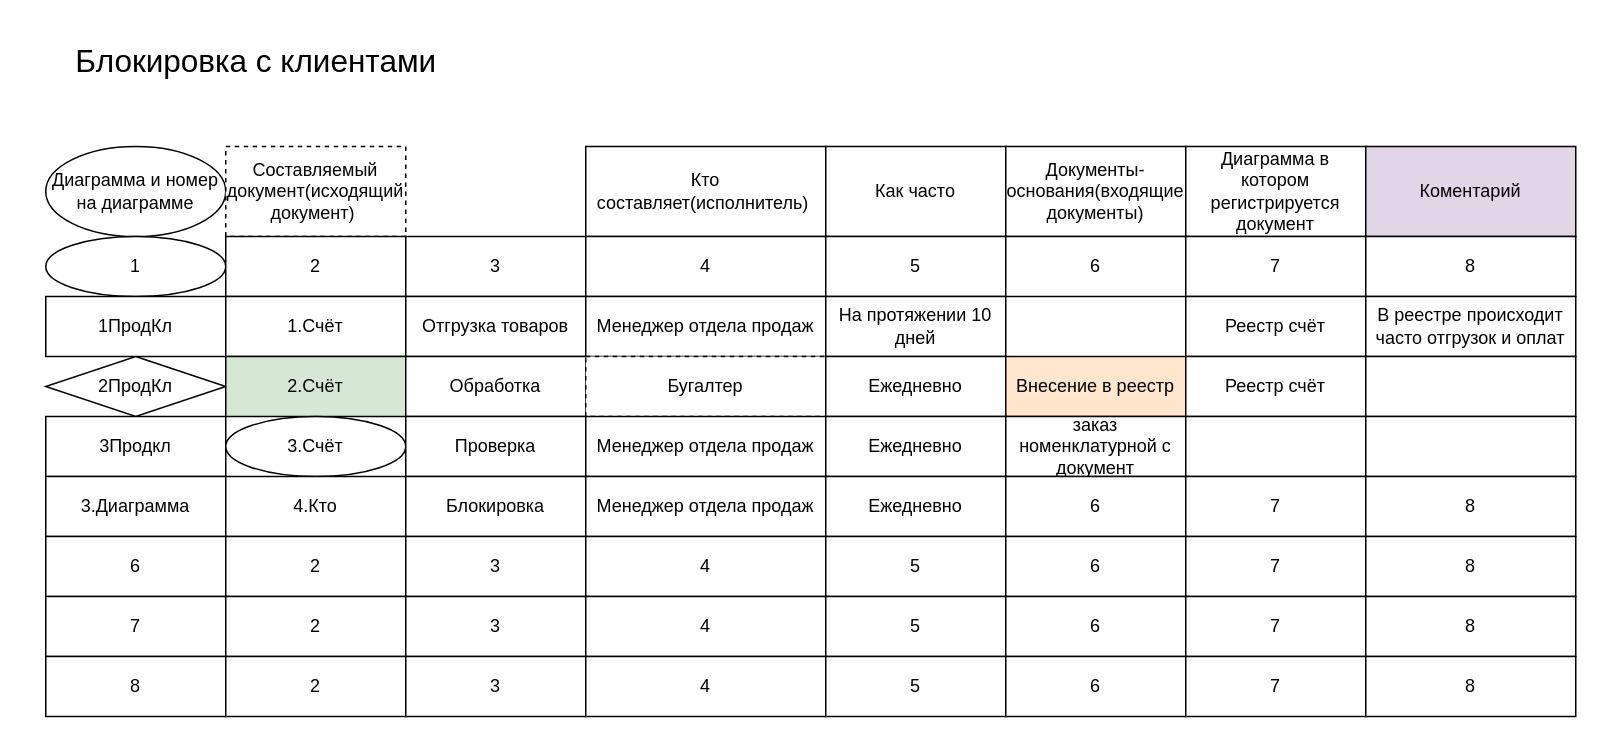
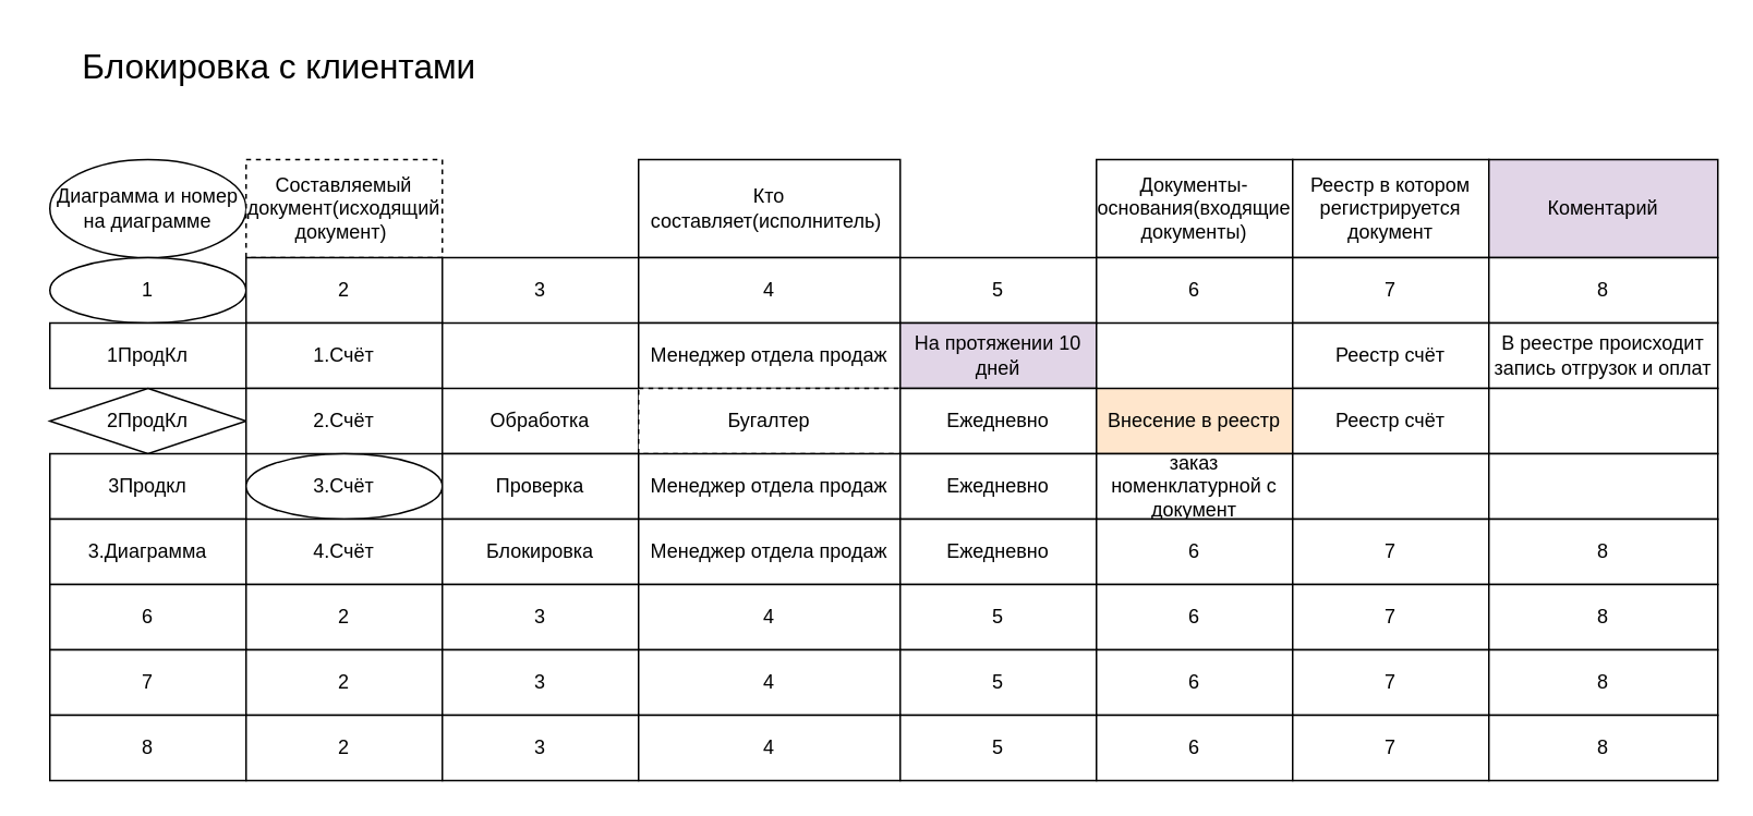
- <mxCell id="5" value="Как часто" style="rounded=0;whiteSpace=wrap;html=1;" vertex="1" parent="1"><mxGeometry x="550" width="120" height="60" as="geometry" y="97" /></mxCell>
- <mxCell id="7" value="Диаграмма в котором регистрируется документ" style="rounded=0;whiteSpace=wrap;html=1;" vertex="1" parent="1"><mxGeometry x="790" width="120" height="60" as="geometry" y="97" /></mxCell>
+ <mxCell id="7" value="Реестр в котором регистрируется документ" style="rounded=0;whiteSpace=wrap;html=1;" vertex="1" parent="1"><mxGeometry x="790" width="120" height="60" as="geometry" y="97" /></mxCell>
- <mxCell id="19" value="Отгрузка товаров" style="rounded=0;whiteSpace=wrap;html=1;" vertex="1" parent="1"><mxGeometry x="270" y="197" width="120" height="40" as="geometry" /></mxCell>
- <mxCell id="21" value="На протяжении 10 дней" style="rounded=0;whiteSpace=wrap;html=1;" vertex="1" parent="1"><mxGeometry x="550" y="197" width="120" height="40" as="geometry" /></mxCell>
+ <mxCell id="21" value="На протяжении 10 дней" style="rounded=0;whiteSpace=wrap;html=1;fillColor=#e1d5e7;" vertex="1" parent="1"><mxGeometry x="550" y="197" width="120" height="40" as="geometry" /></mxCell>
- <mxCell id="23" value="В реестре происходит часто отгрузок и оплат" style="rounded=0;whiteSpace=wrap;html=1;" vertex="1" parent="1"><mxGeometry x="910" y="197" width="140" height="40" as="geometry" /></mxCell>
+ <mxCell id="23" value="В реестре происходит запись отгрузок и оплат" style="rounded=0;whiteSpace=wrap;html=1;" vertex="1" parent="1"><mxGeometry x="910" y="197" width="140" height="40" as="geometry" /></mxCell>
- <mxCell id="25" value="2.Счёт" style="rounded=0;whiteSpace=wrap;html=1;fillColor=#d5e8d4;" vertex="1" parent="1"><mxGeometry x="150" y="237" width="120" height="40" as="geometry" /></mxCell>
+ <mxCell id="25" value="2.Счёт" style="rounded=0;whiteSpace=wrap;html=1;" vertex="1" parent="1"><mxGeometry x="150" y="237" width="120" height="40" as="geometry" /></mxCell>
- <mxCell id="41" value="4.Кто" style="rounded=0;whiteSpace=wrap;html=1;" vertex="1" parent="1"><mxGeometry x="150" y="317" width="120" height="40" as="geometry" /></mxCell>
+ <mxCell id="41" value="4.Счёт" style="rounded=0;whiteSpace=wrap;html=1;" vertex="1" parent="1"><mxGeometry x="150" y="317" width="120" height="40" as="geometry" /></mxCell>
